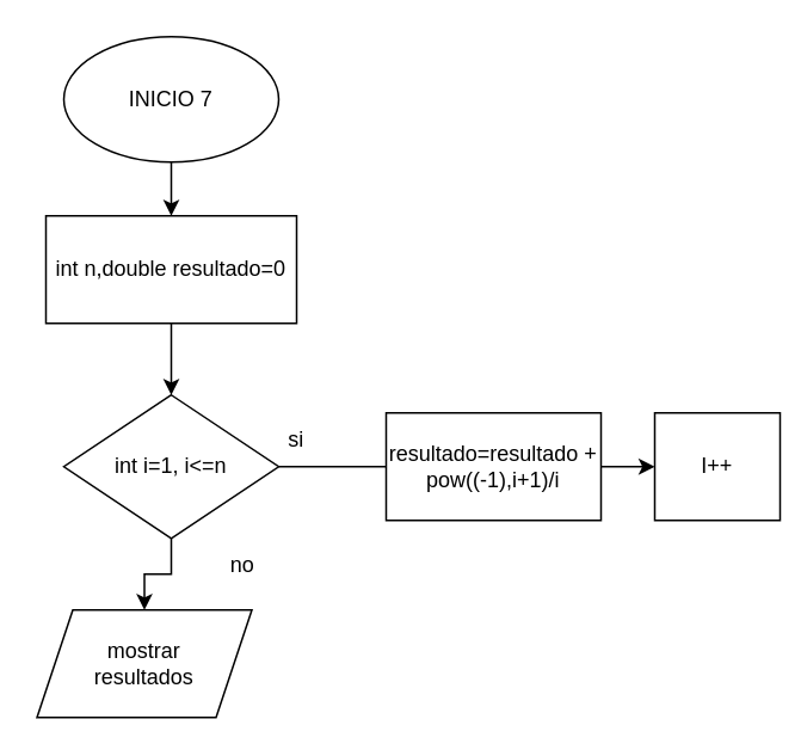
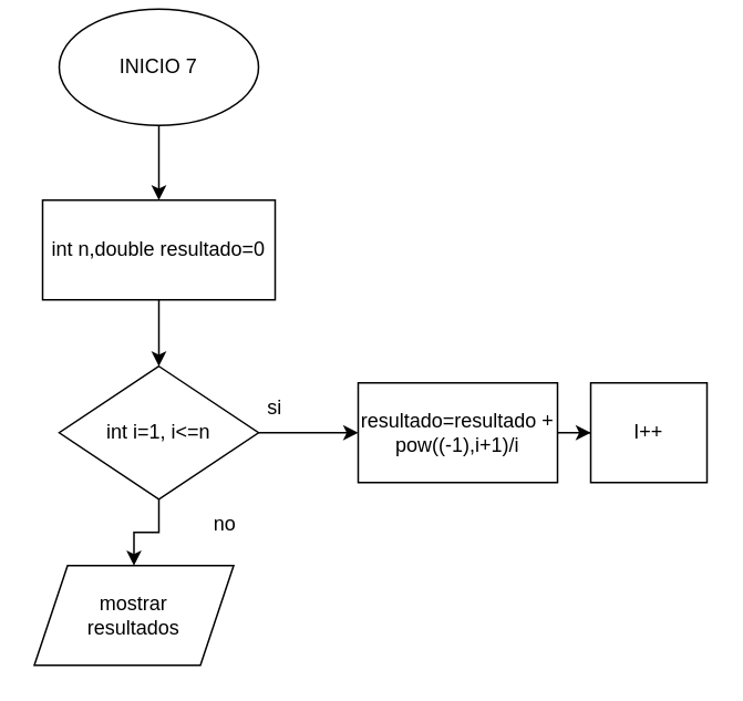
- <mxCell id="3" value="INICIO 7" style="ellipse;whiteSpace=wrap;html=1;" vertex="1" parent="1"><mxGeometry x="35" y="20" width="120" height="70" as="geometry" /></mxCell>
+ <mxCell id="3" value="INICIO 7" style="ellipse;whiteSpace=wrap;html=1;" vertex="1" parent="1"><mxGeometry x="35" y="5" width="120" height="70" as="geometry" /></mxCell>
- <mxCell id="6" value="" style="edgeStyle=orthogonalEdgeStyle;rounded=0;orthogonalLoop=1;jettySize=auto;html=1;endArrow=none;" edge="1" parent="1" source="8" target="10"><mxGeometry relative="1" as="geometry" /></mxCell>
+ <mxCell id="6" value="" style="edgeStyle=orthogonalEdgeStyle;rounded=0;orthogonalLoop=1;jettySize=auto;html=1;" edge="1" parent="1" source="8" target="10"><mxGeometry relative="1" as="geometry" /></mxCell>
- <mxCell id="11" value="I++" style="whiteSpace=wrap;html=1;" vertex="1" parent="1"><mxGeometry x="365" y="230" width="70" height="60" as="geometry" /></mxCell>
+ <mxCell id="11" value="I++" style="whiteSpace=wrap;html=1;" vertex="1" parent="1"><mxGeometry x="355" y="230" width="70" height="60" as="geometry" /></mxCell>
